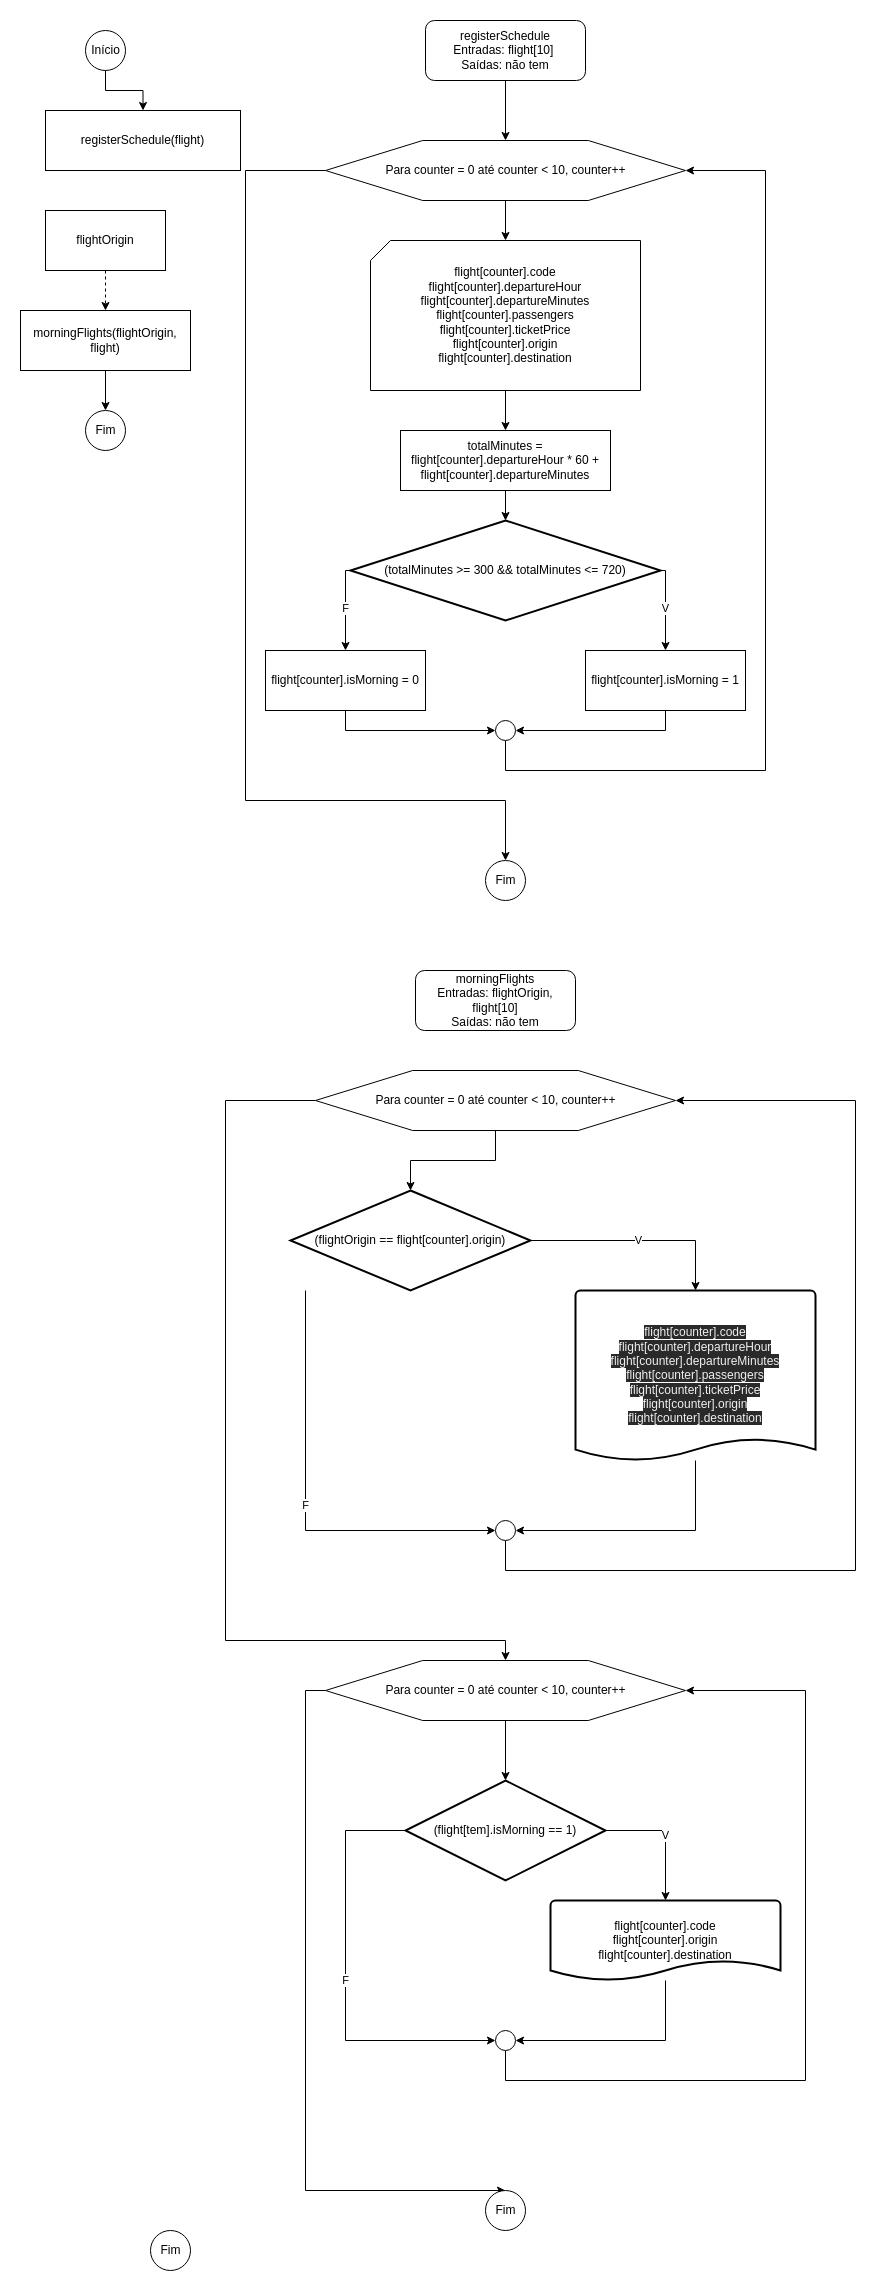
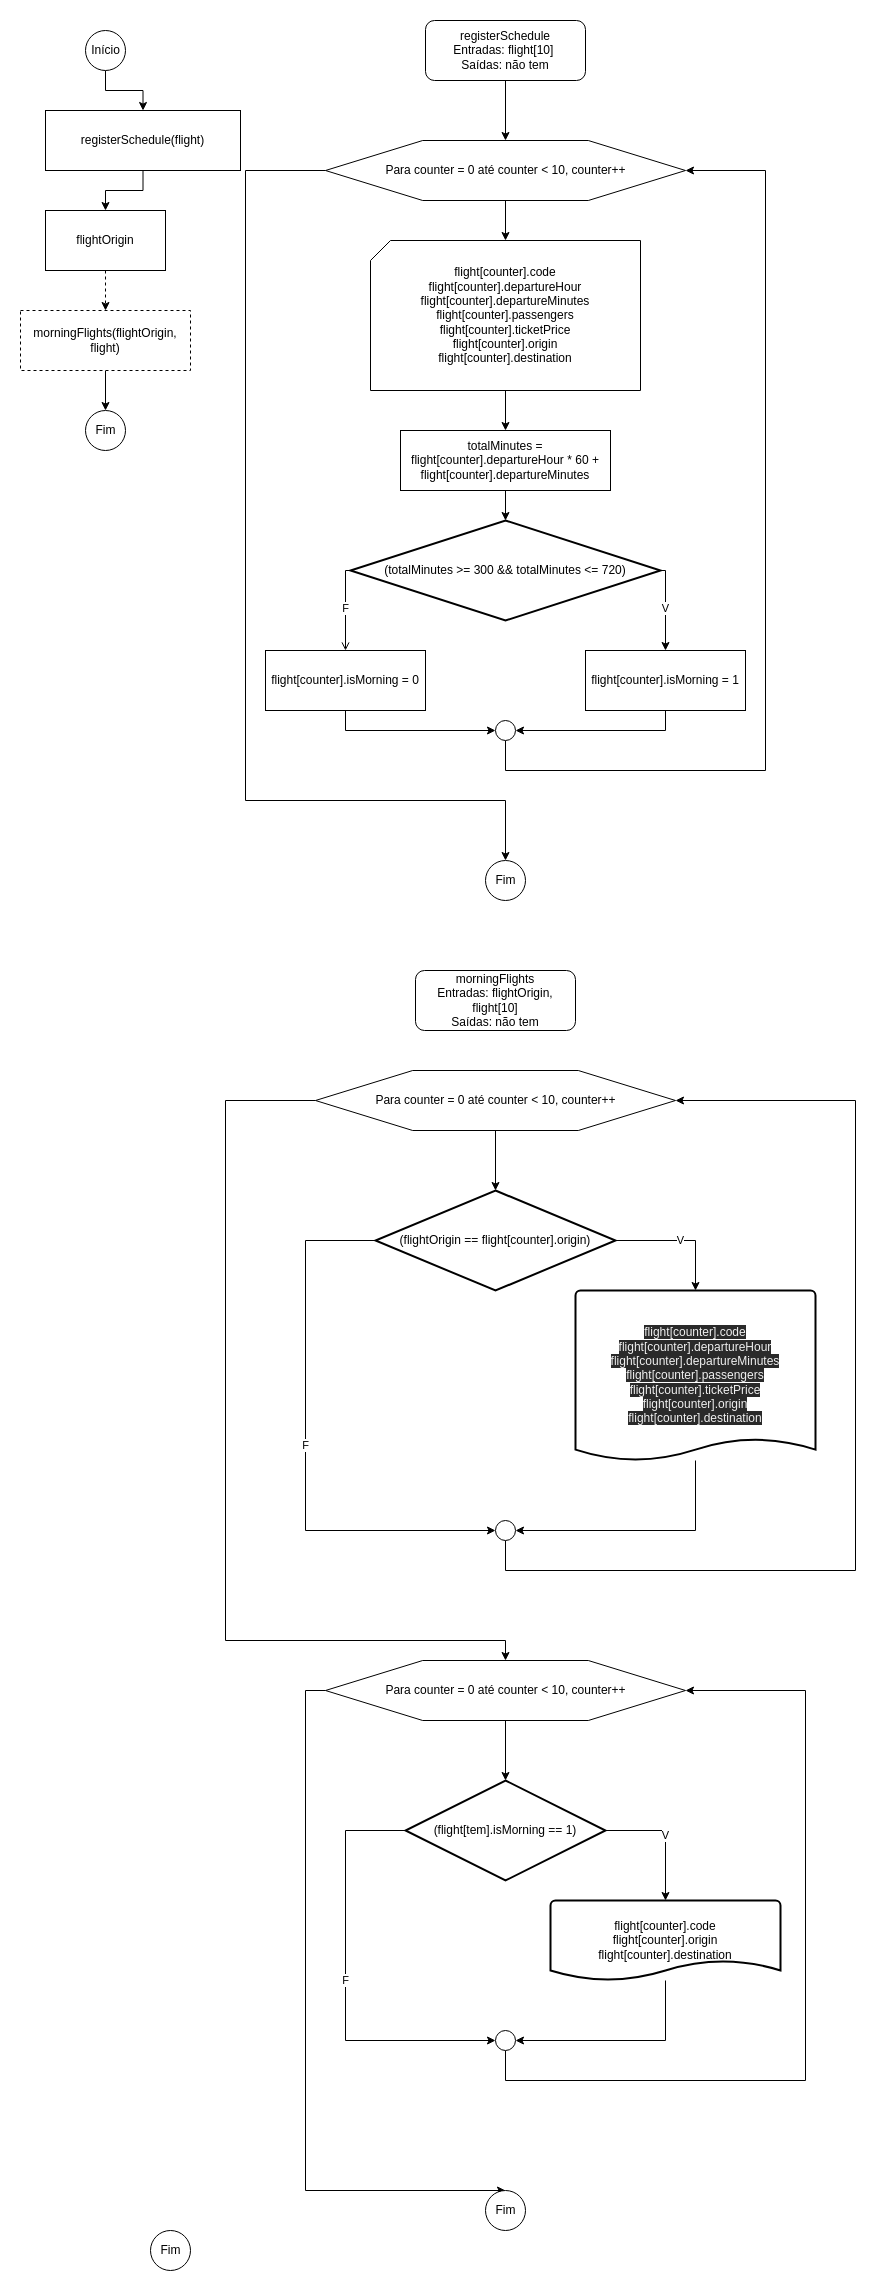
+ <mxCell id="4" value="" style="edgeStyle=orthogonalEdgeStyle;rounded=0;orthogonalLoop=1;jettySize=auto;html=1;" parent="1" source="5" target="7" edge="1"><mxGeometry relative="1" as="geometry" /></mxCell>
- <mxCell id="9" value="morningFlights(flightOrigin, flight)" style="rounded=0;whiteSpace=wrap;html=1;" parent="1" vertex="1"><mxGeometry x="20" y="310" width="170" height="60" as="geometry" /></mxCell>
+ <mxCell id="9" value="morningFlights(flightOrigin, flight)" style="rounded=0;whiteSpace=wrap;html=1;dashed=1;" parent="1" vertex="1"><mxGeometry x="20" y="310" width="170" height="60" as="geometry" /></mxCell>
- <mxCell id="30" value="F" style="edgeStyle=orthogonalEdgeStyle;rounded=0;orthogonalLoop=1;jettySize=auto;html=1;" edge="1" parent="1" source="32" target="34"><mxGeometry relative="1" as="geometry"><Array as="points"><mxPoint x="345" y="570" /></Array></mxGeometry></mxCell>
+ <mxCell id="30" value="F" style="edgeStyle=orthogonalEdgeStyle;rounded=0;orthogonalLoop=1;jettySize=auto;html=1;endArrow=open;" edge="1" parent="1" source="32" target="34"><mxGeometry relative="1" as="geometry"><Array as="points"><mxPoint x="345" y="570" /></Array></mxGeometry></mxCell>
- <mxCell id="25" value="(flightOrigin == flight[counter].origin)" style="strokeWidth=2;html=1;shape=mxgraph.flowchart.decision;whiteSpace=wrap;" vertex="1" parent="1"><mxGeometry x="290" y="1190" width="240" height="100" as="geometry" /></mxCell>
+ <mxCell id="25" value="(flightOrigin == flight[counter].origin)" style="strokeWidth=2;html=1;shape=mxgraph.flowchart.decision;whiteSpace=wrap;" vertex="1" parent="1"><mxGeometry x="375" y="1190" width="240" height="100" as="geometry" /></mxCell>
